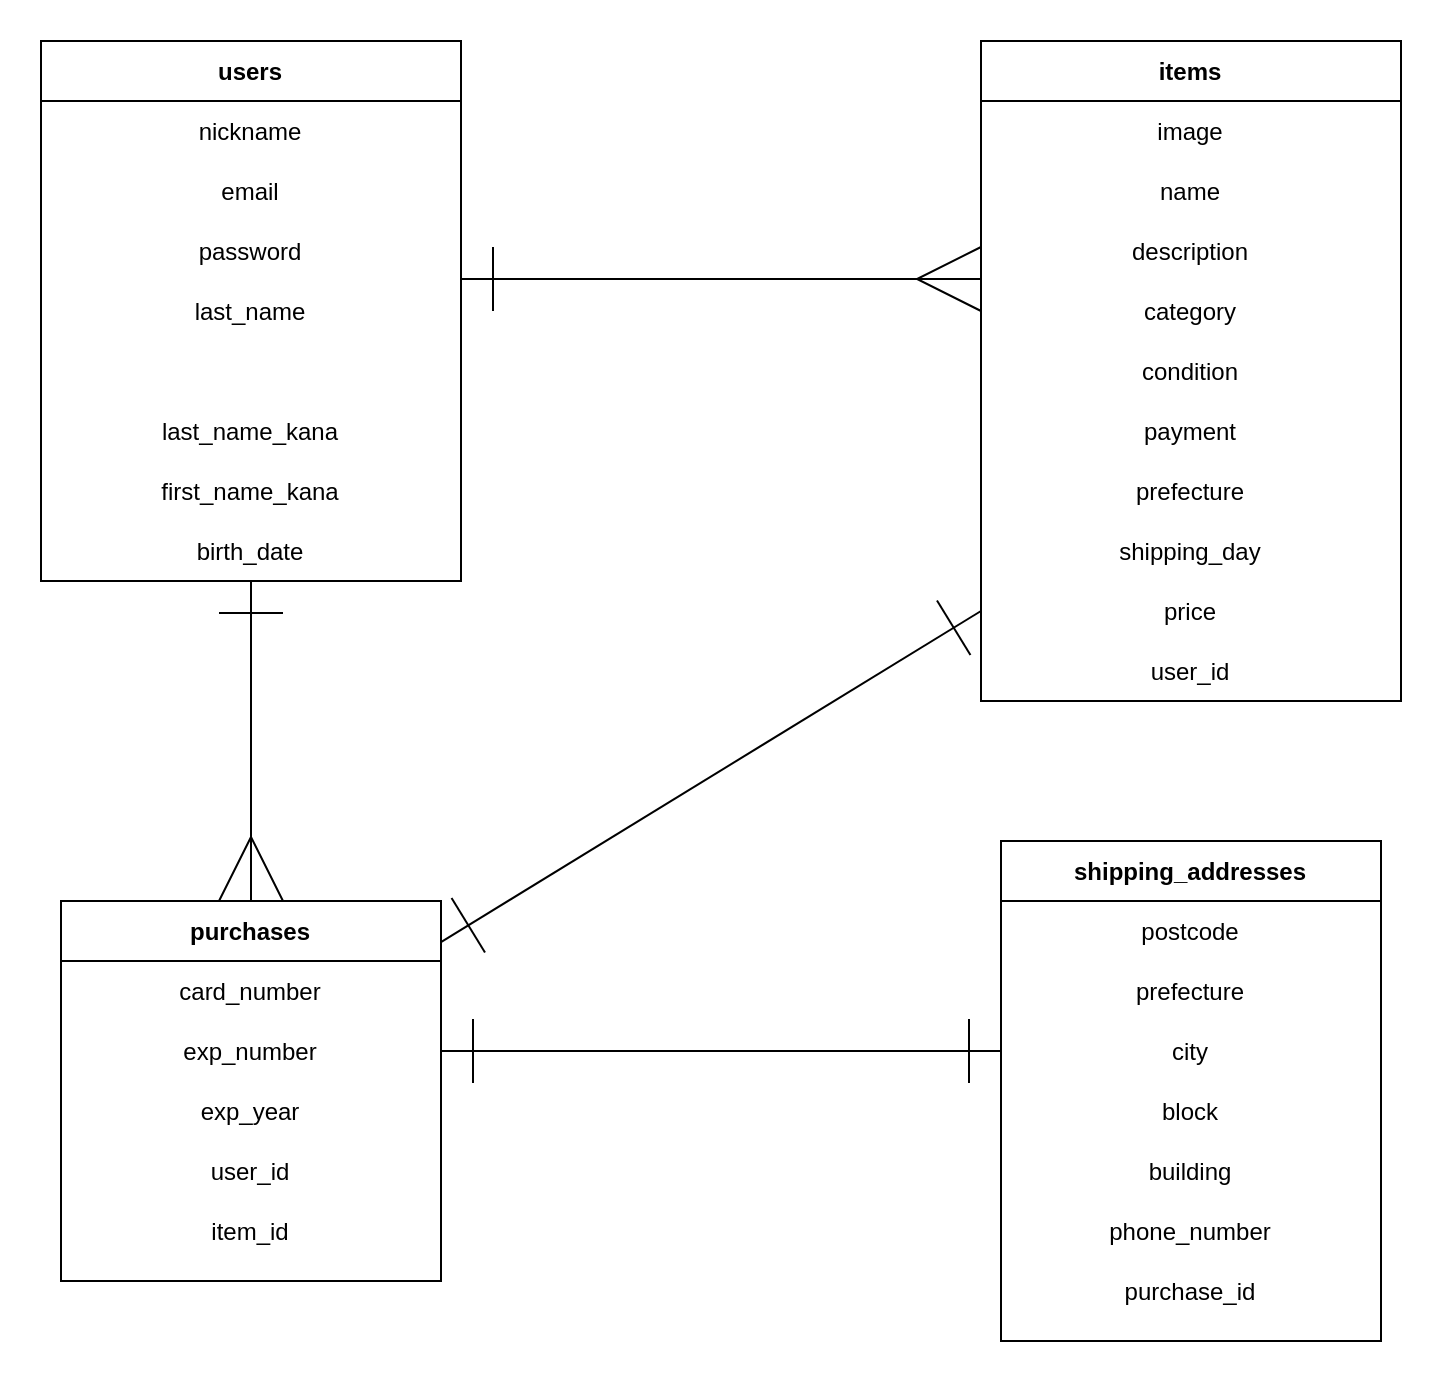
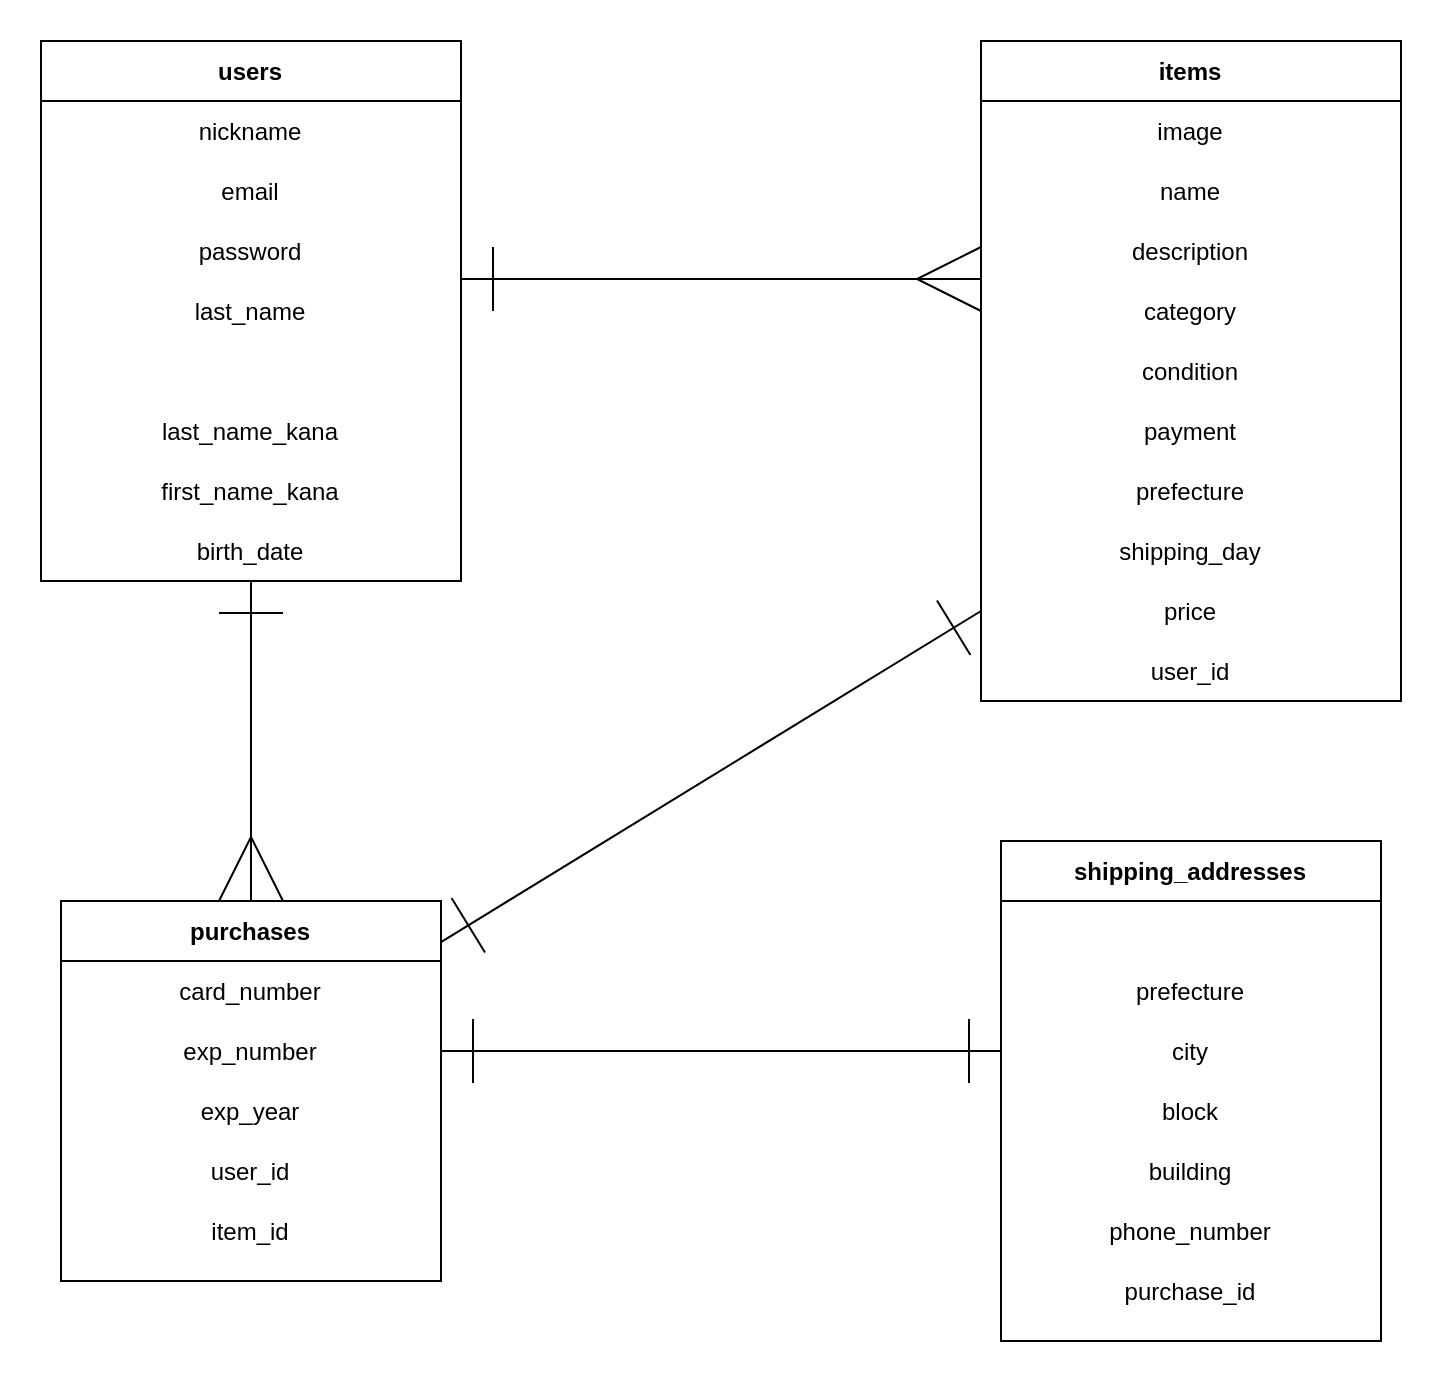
- <mxCell id="52" value="postcode" style="shape=partialRectangle;connectable=0;fillColor=none;top=0;left=0;bottom=0;right=0;editable=1;overflow=hidden;" vertex="1" parent="51"><mxGeometry width="190" height="30" as="geometry" /></mxCell>
